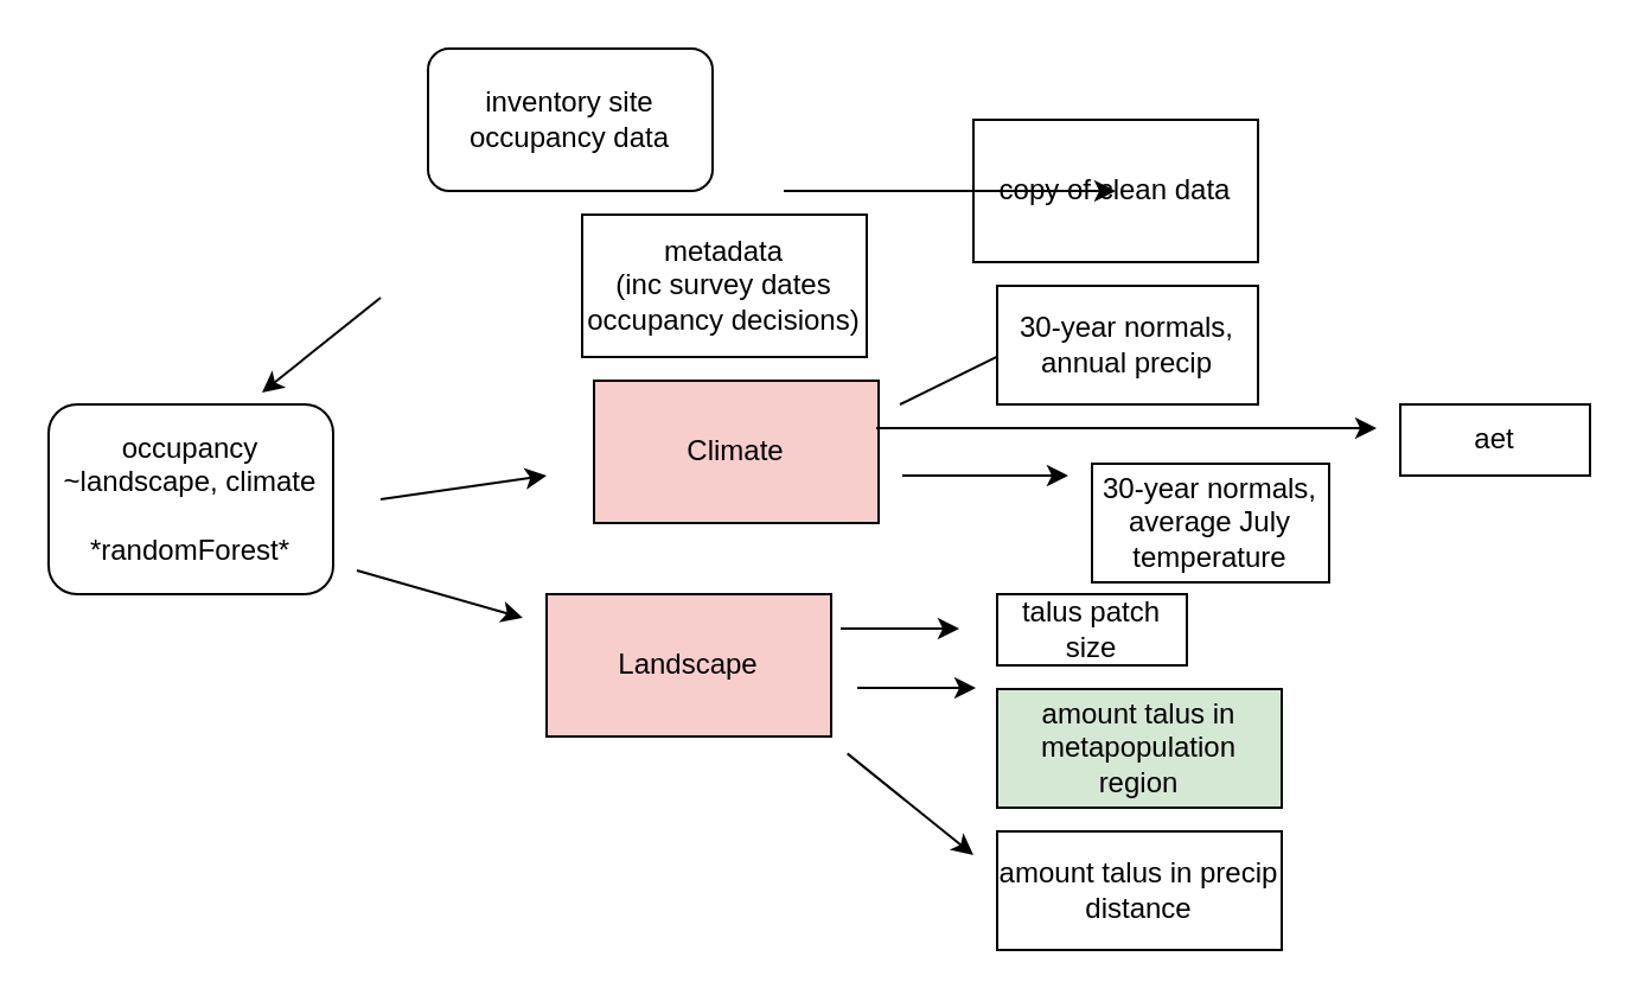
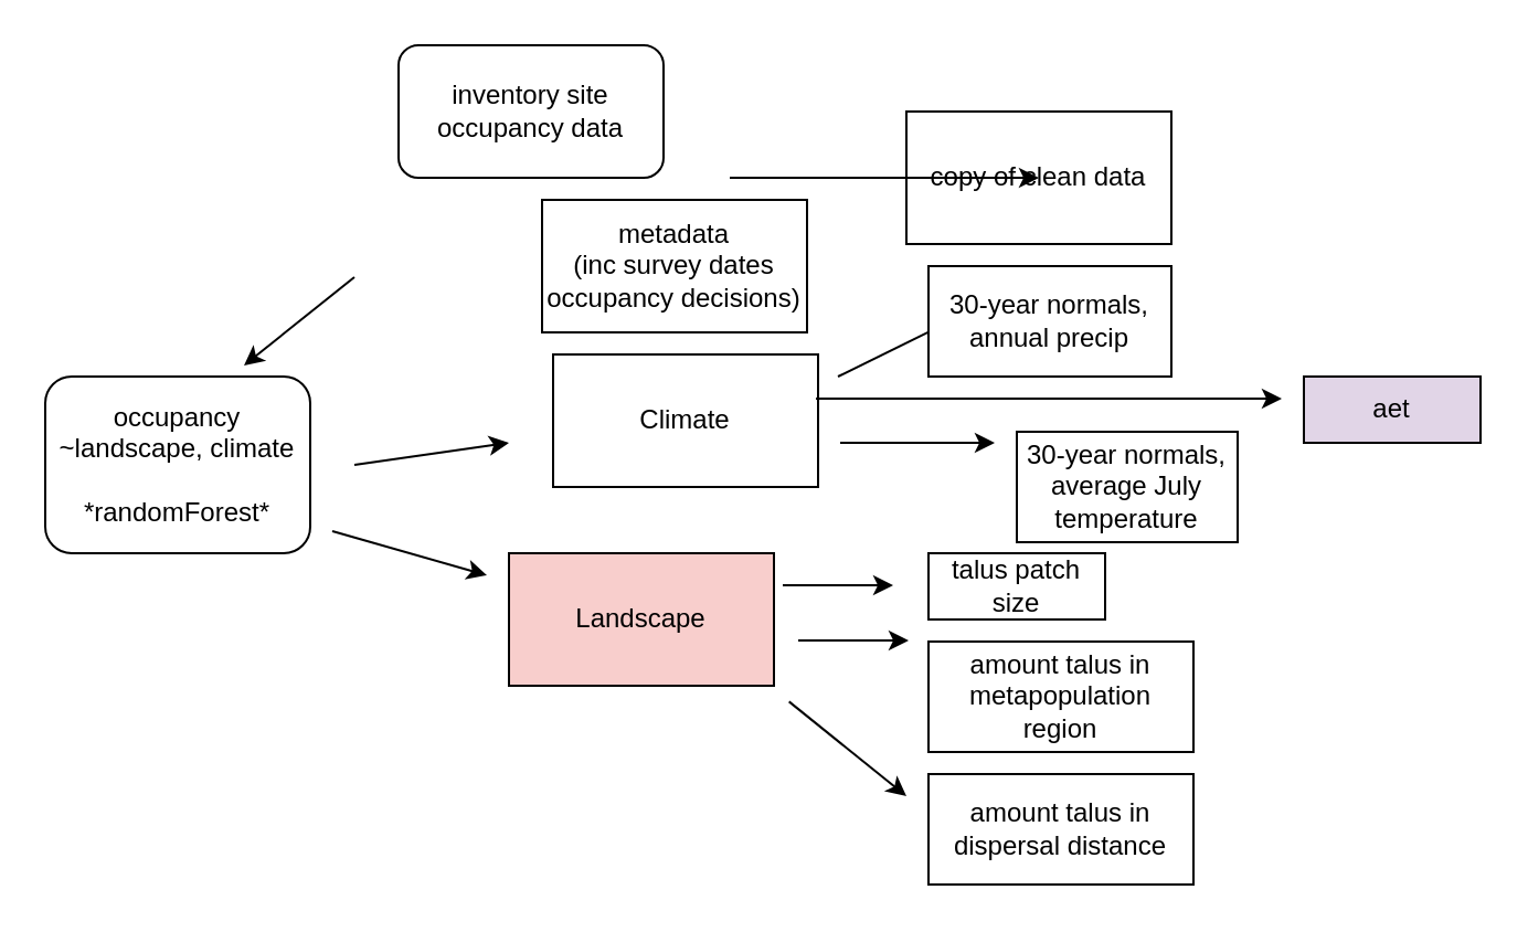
- <mxCell id="18" value="aet" style="rounded=0;whiteSpace=wrap;html=1;" parent="1" vertex="1"><mxGeometry x="590" y="170" width="80" height="30" as="geometry" /></mxCell>
+ <mxCell id="18" value="aet" style="rounded=0;whiteSpace=wrap;html=1;fillColor=#e1d5e7;" parent="1" vertex="1"><mxGeometry x="590" y="170" width="80" height="30" as="geometry" /></mxCell>
- <mxCell id="10" value="Climate" style="rounded=0;whiteSpace=wrap;html=1;fillColor=#f8cecc;" parent="1" vertex="1"><mxGeometry x="250" y="160" width="120" height="60" as="geometry" /></mxCell>
+ <mxCell id="10" value="Climate" style="rounded=0;whiteSpace=wrap;html=1;" parent="1" vertex="1"><mxGeometry x="250" y="160" width="120" height="60" as="geometry" /></mxCell>
- <mxCell id="21" value="amount talus in metapopulation region" style="rounded=0;whiteSpace=wrap;html=1;fillColor=#d5e8d4;" parent="1" vertex="1"><mxGeometry x="420" y="290" width="120" height="50" as="geometry" /></mxCell>
+ <mxCell id="21" value="amount talus in metapopulation region" style="rounded=0;whiteSpace=wrap;html=1;" parent="1" vertex="1"><mxGeometry x="420" y="290" width="120" height="50" as="geometry" /></mxCell>
- <mxCell id="23" value="amount talus in precip distance" style="rounded=0;whiteSpace=wrap;html=1;" parent="1" vertex="1"><mxGeometry x="420" y="350" width="120" height="50" as="geometry" /></mxCell>
+ <mxCell id="23" value="amount talus in dispersal distance" style="rounded=0;whiteSpace=wrap;html=1;" parent="1" vertex="1"><mxGeometry x="420" y="350" width="120" height="50" as="geometry" /></mxCell>
